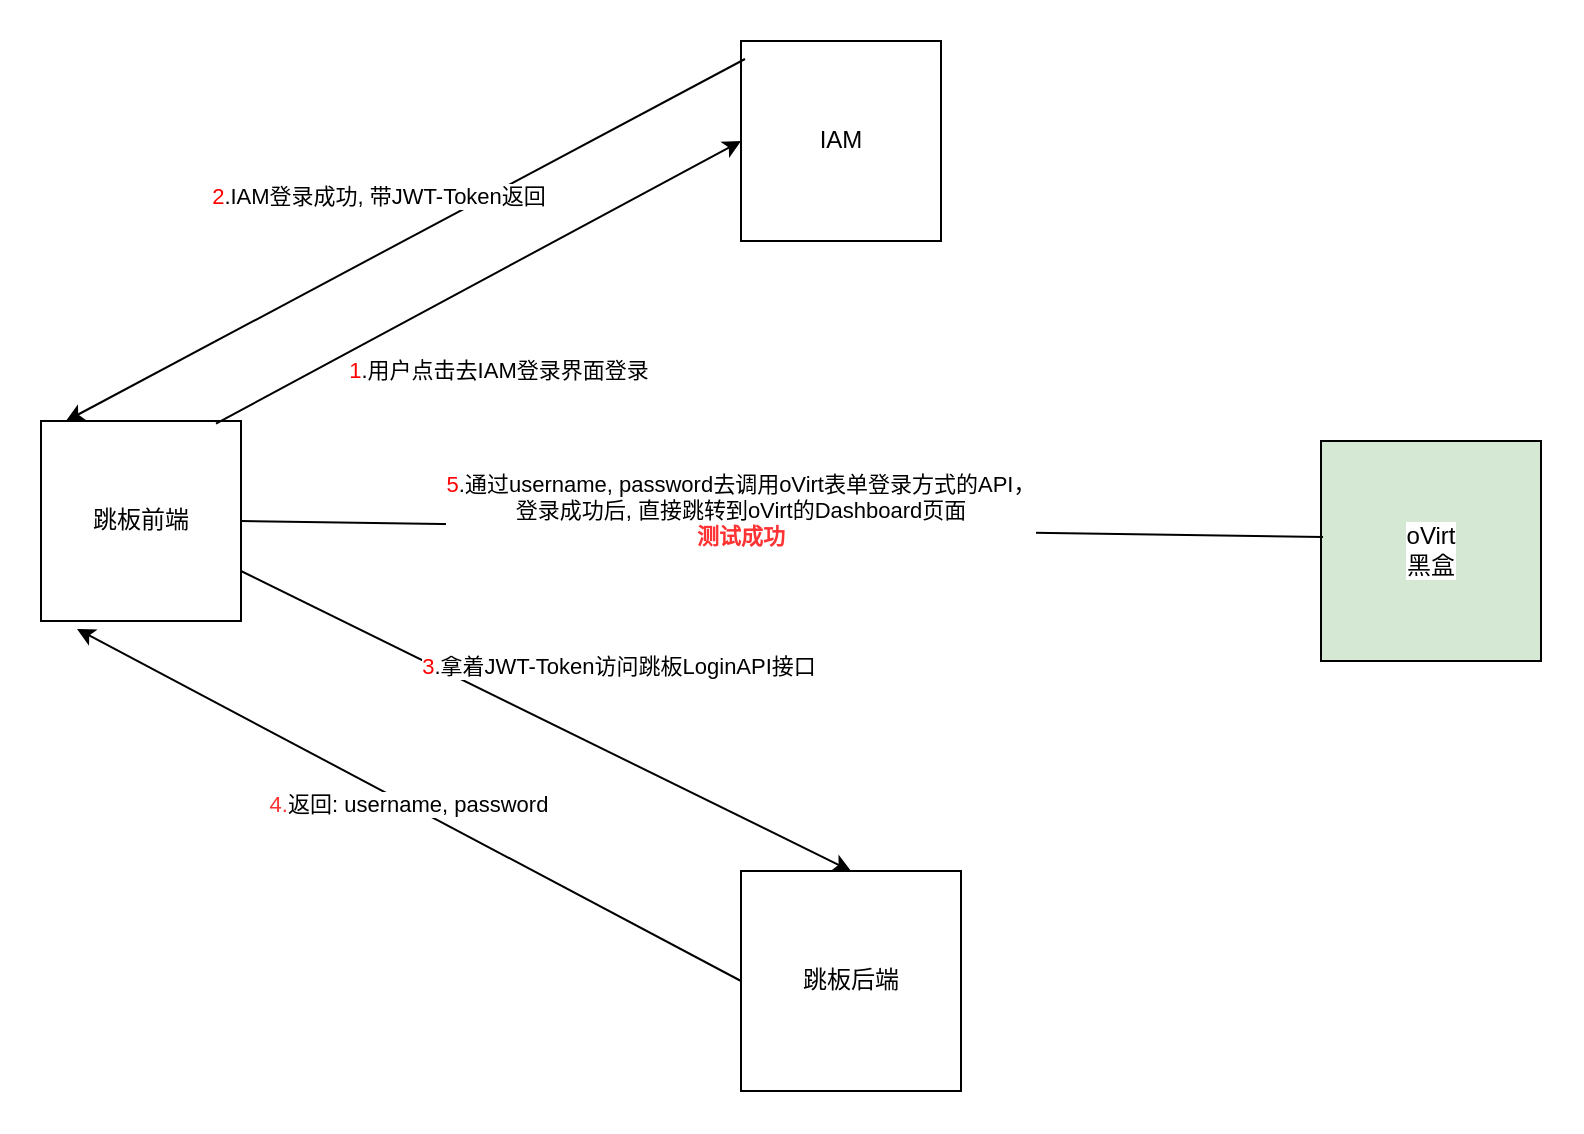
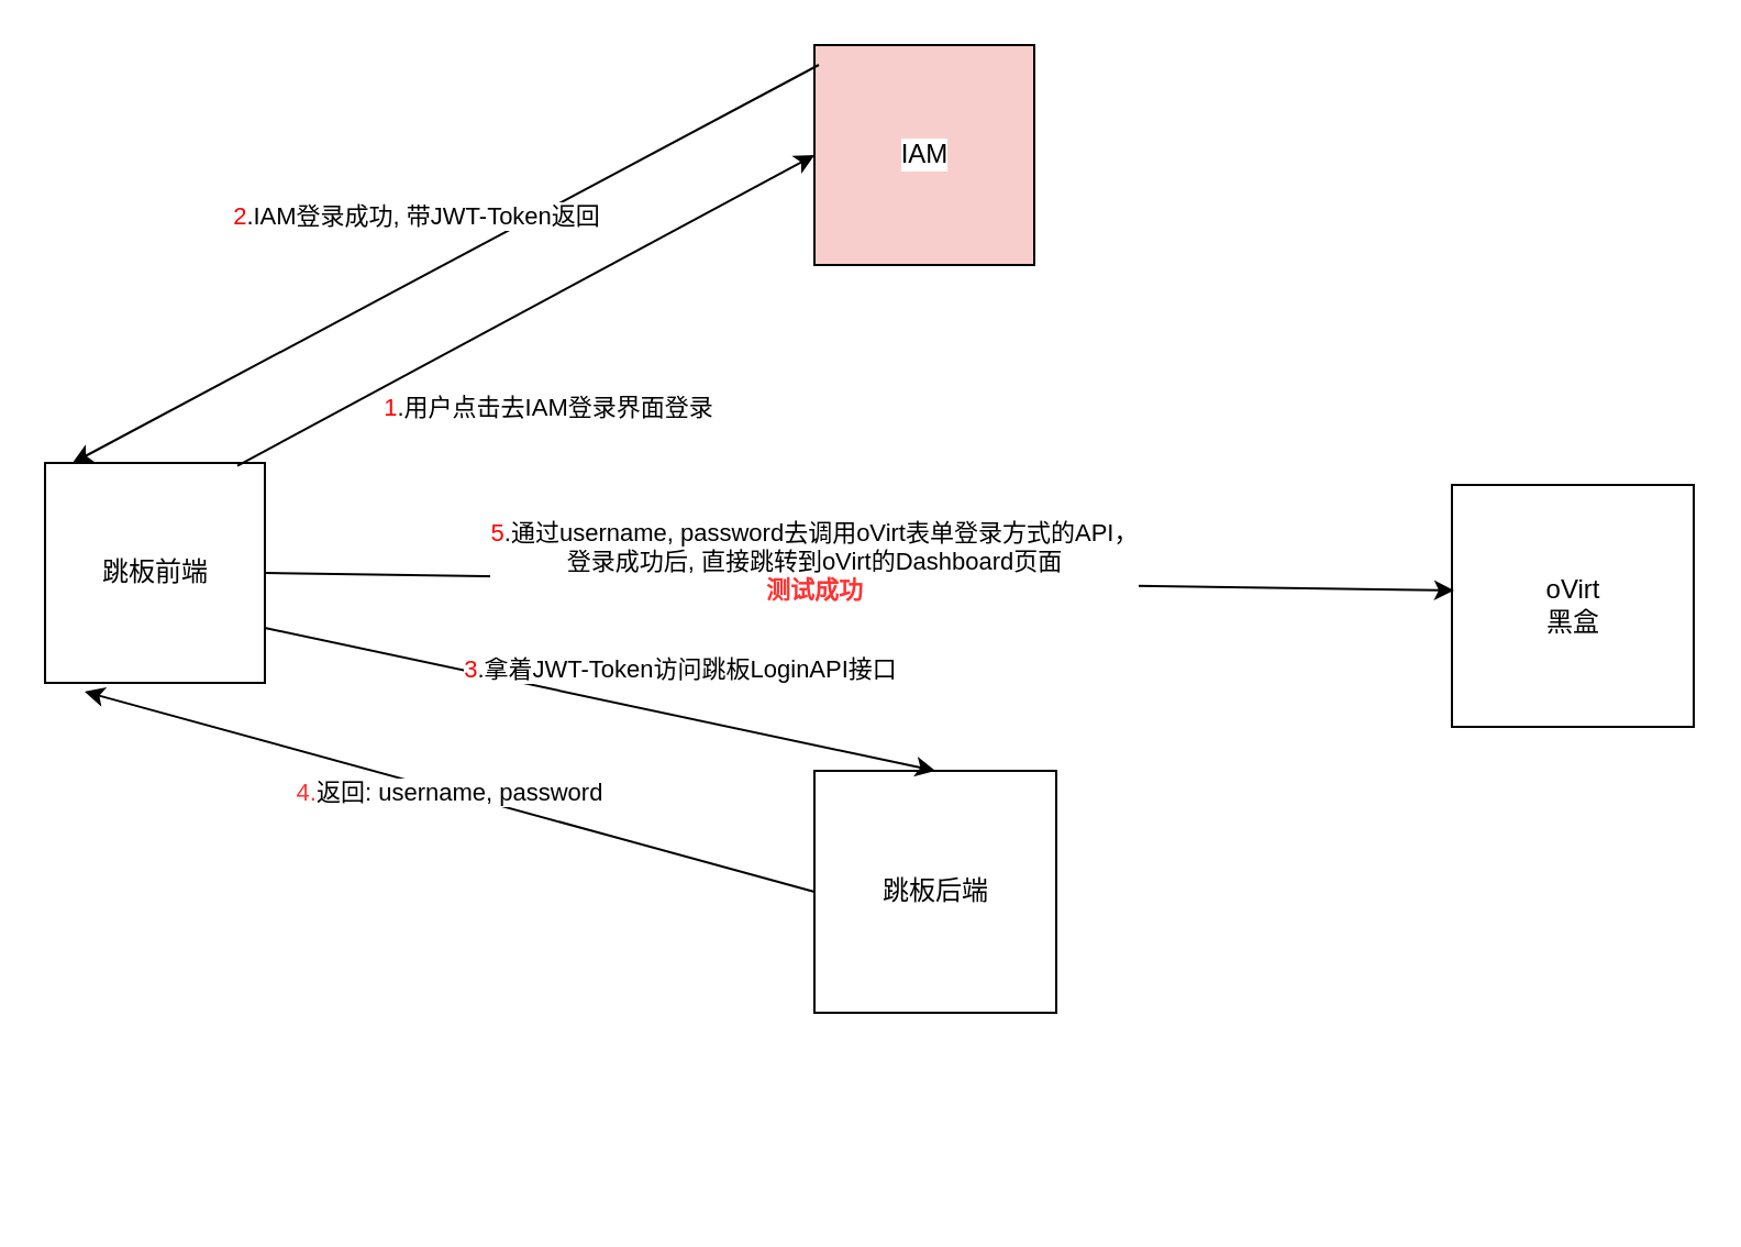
- <mxCell id="3" value="IAM" style="html=1;aspect=fixed;labelBackgroundColor=default;" parent="1" vertex="1"><mxGeometry x="370" y="20" width="100" height="100" as="geometry" /></mxCell>
+ <mxCell id="3" value="IAM" style="html=1;aspect=fixed;labelBackgroundColor=default;fillColor=#f8cecc;" parent="1" vertex="1"><mxGeometry x="370" y="20" width="100" height="100" as="geometry" /></mxCell>
- <mxCell id="11" value="" style="endArrow=none;html=1;rounded=0;entryX=0.009;entryY=0.436;entryDx=0;entryDy=0;entryPerimeter=0;exitX=1;exitY=0.5;exitDx=0;exitDy=0;labelBackgroundColor=default;" parent="1" source="2" target="9" edge="1"><mxGeometry width="50" height="50" relative="1" as="geometry"><mxPoint x="200" y="280" as="sourcePoint" /><mxPoint x="250" y="230" as="targetPoint" /></mxGeometry></mxCell>
+ <mxCell id="11" value="" style="endArrow=classic;html=1;rounded=0;entryX=0.009;entryY=0.436;entryDx=0;entryDy=0;entryPerimeter=0;exitX=1;exitY=0.5;exitDx=0;exitDy=0;labelBackgroundColor=default;" parent="1" source="2" target="9" edge="1"><mxGeometry width="50" height="50" relative="1" as="geometry"><mxPoint x="200" y="280" as="sourcePoint" /><mxPoint x="250" y="230" as="targetPoint" /></mxGeometry></mxCell>
- <mxCell id="9" value="oVirt&lt;br&gt;黑盒" style="html=1;aspect=fixed;labelBackgroundColor=default;fillColor=#d5e8d4;" parent="1" vertex="1"><mxGeometry x="660" y="220" width="110" height="110" as="geometry" /></mxCell>
+ <mxCell id="9" value="oVirt&lt;br&gt;黑盒" style="html=1;aspect=fixed;labelBackgroundColor=default;" parent="1" vertex="1"><mxGeometry x="660" y="220" width="110" height="110" as="geometry" /></mxCell>
- <mxCell id="6" value="跳板后端" style="html=1;aspect=fixed;labelBackgroundColor=default;" parent="1" vertex="1"><mxGeometry x="370" y="435" width="110" height="110" as="geometry" /></mxCell>
+ <mxCell id="6" value="跳板后端" style="html=1;aspect=fixed;labelBackgroundColor=default;" parent="1" vertex="1"><mxGeometry x="370" y="350" width="110" height="110" as="geometry" /></mxCell>
